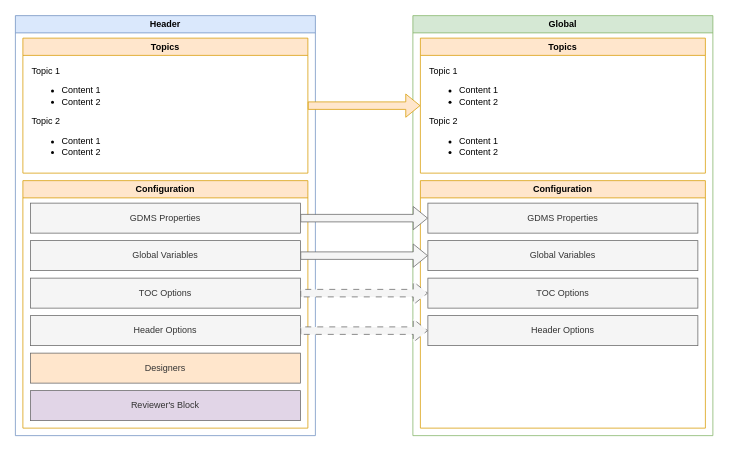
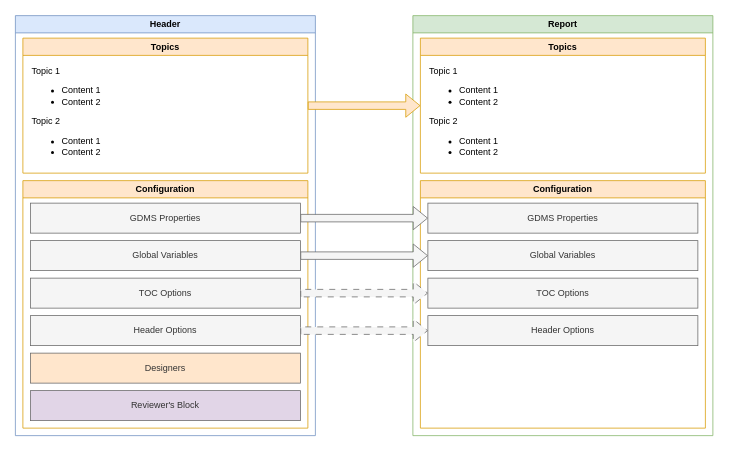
- <mxCell id="12" value="Global" style="swimlane;whiteSpace=wrap;html=1;fillColor=#d5e8d4;strokeColor=#82b366;" vertex="1" parent="1"><mxGeometry x="550" y="20" width="400" height="560" as="geometry"><mxRectangle x="60" y="190" width="140" height="30" as="alternateBounds" /></mxGeometry></mxCell>
+ <mxCell id="12" value="Report" style="swimlane;whiteSpace=wrap;html=1;fillColor=#d5e8d4;strokeColor=#82b366;" vertex="1" parent="1"><mxGeometry x="550" y="20" width="400" height="560" as="geometry"><mxRectangle x="60" y="190" width="140" height="30" as="alternateBounds" /></mxGeometry></mxCell>
